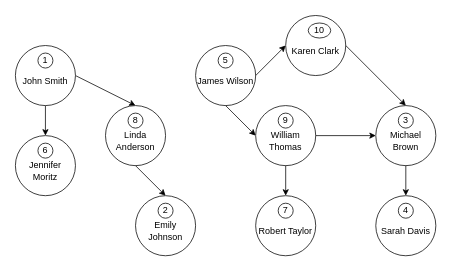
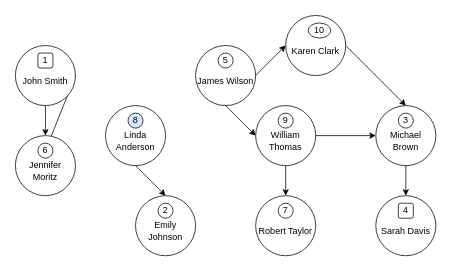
- <mxCell id="9" value="1" style="ellipse;whiteSpace=wrap;html=1;aspect=fixed;" vertex="1" parent="7"><mxGeometry x="30" y="10" width="20" height="20" as="geometry" /></mxCell>
+ <mxCell id="9" value="1" style="whiteSpace=wrap;html=1;aspect=fixed;rounded=1;" vertex="1" parent="7"><mxGeometry x="30" y="10" width="20" height="20" as="geometry" /></mxCell>
- <mxCell id="3" value="" style="endArrow=classic;html=1;rounded=0;exitX=1;exitY=0.5;exitDx=0;exitDy=0;entryX=0.5;entryY=0;entryDx=0;entryDy=0;" edge="1" parent="1" source="8" target="11"><mxGeometry width="50" height="50" relative="1" as="geometry"><mxPoint x="100" y="81.96" as="sourcePoint" /><mxPoint x="221.8" y="118.04" as="targetPoint" /></mxGeometry></mxCell>
+ <mxCell id="3" value="" style="endArrow=classic;html=1;rounded=0;exitX=1;exitY=0.5;exitDx=0;exitDy=0;" edge="1" parent="1" source="8" target="6"><mxGeometry width="50" height="50" relative="1" as="geometry"><mxPoint x="100" y="81.96" as="sourcePoint" /><mxPoint x="221.8" y="118.04" as="targetPoint" /></mxGeometry></mxCell>
- <mxCell id="12" value="8" style="ellipse;whiteSpace=wrap;html=1;aspect=fixed;" vertex="1" parent="10"><mxGeometry x="30" y="10" width="20" height="20" as="geometry" /></mxCell>
+ <mxCell id="12" value="8" style="ellipse;whiteSpace=wrap;html=1;aspect=fixed;fillColor=#dae8fc;" vertex="1" parent="10"><mxGeometry x="30" y="10" width="20" height="20" as="geometry" /></mxCell>
- <mxCell id="30" value="4" style="ellipse;whiteSpace=wrap;html=1;aspect=fixed;" vertex="1" parent="28"><mxGeometry x="30" y="10" width="20" height="20" as="geometry" /></mxCell>
+ <mxCell id="30" value="4" style="whiteSpace=wrap;html=1;aspect=fixed;rounded=1;" vertex="1" parent="28"><mxGeometry x="30" y="10" width="20" height="20" as="geometry" /></mxCell>
